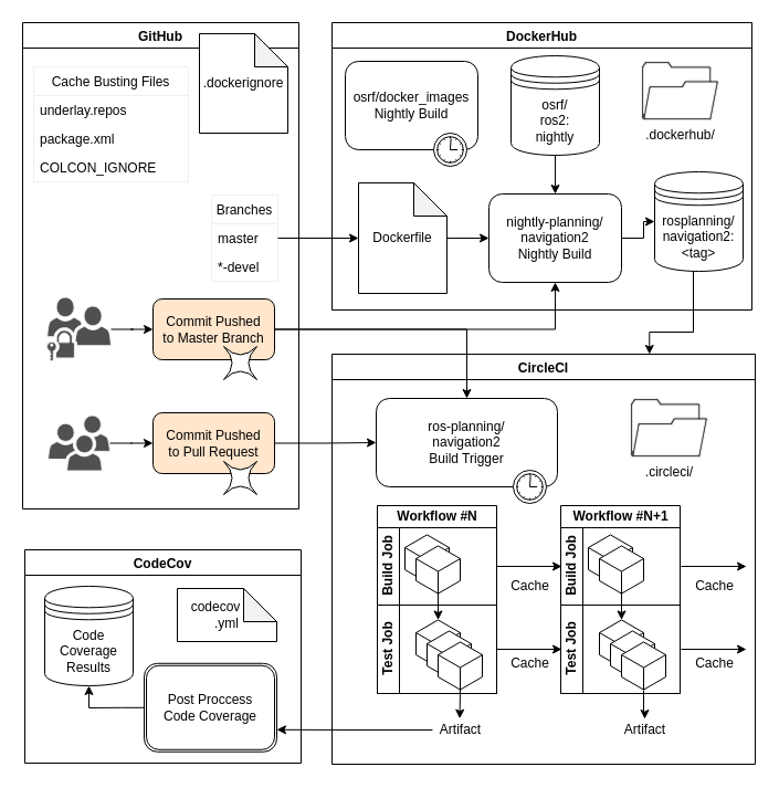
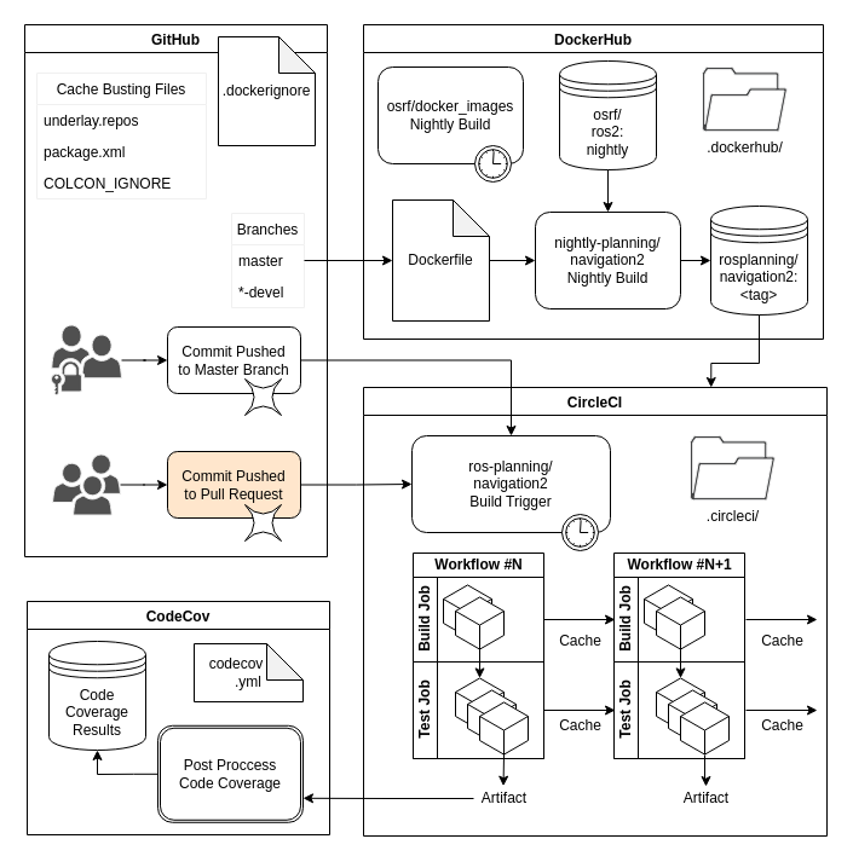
- <mxCell id="7" value="rosplanning/&lt;br&gt;navigation2:&lt;br&gt;&amp;lt;tag&amp;gt;" style="shape=datastore;whiteSpace=wrap;html=1;" parent="2" vertex="1"><mxGeometry x="292" y="135" width="80" height="90" as="geometry" /></mxCell>
+ <mxCell id="7" value="rosplanning/&lt;br&gt;navigation2:&lt;br&gt;&amp;lt;tag&amp;gt;" style="shape=datastore;whiteSpace=wrap;html=1;" parent="2" vertex="1"><mxGeometry x="287" y="150" width="80" height="90" as="geometry" /></mxCell>
- <mxCell id="25" value="Commit Pushed&lt;br&gt;to Master Branch" style="html=1;whiteSpace=wrap;rounded=1;dropTarget=0;fillColor=#ffe6cc;" parent="24" vertex="1"><mxGeometry width="110" height="55" as="geometry" /></mxCell>
+ <mxCell id="25" value="Commit Pushed&lt;br&gt;to Master Branch" style="html=1;whiteSpace=wrap;rounded=1;dropTarget=0;" parent="24" vertex="1"><mxGeometry width="110" height="55" as="geometry" /></mxCell>
- <mxCell id="72" style="edgeStyle=orthogonalEdgeStyle;rounded=0;orthogonalLoop=1;jettySize=auto;html=1;entryX=0.5;entryY=1;entryDx=0;entryDy=0;" parent="1" source="25" target="10" edge="1"><mxGeometry relative="1" as="geometry" /></mxCell>
